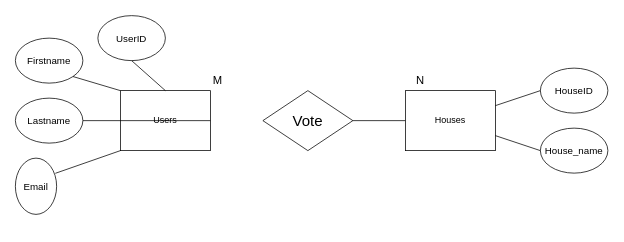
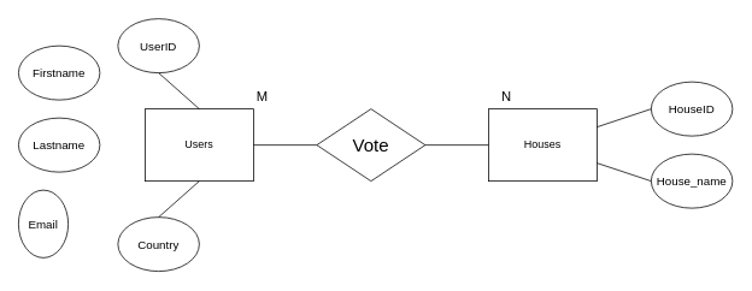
- <mxCell id="13" value="" style="endArrow=none;html=1;rounded=0;fontSize=13;entryX=1;entryY=1;entryDx=0;entryDy=0;exitX=0;exitY=0;exitDx=0;exitDy=0;" edge="1" parent="1" source="2" target="7"><mxGeometry width="50" height="50" relative="1" as="geometry"><mxPoint x="200" y="130" as="sourcePoint" /><mxPoint x="185" y="90" as="targetPoint" /></mxGeometry></mxCell>
- <mxCell id="5" value="" style="endArrow=none;html=1;rounded=0;fontSize=13;exitX=1;exitY=0.5;exitDx=0;exitDy=0;" edge="1" parent="1" source="2" target="8"><mxGeometry width="50" height="50" relative="1" as="geometry"><mxPoint x="400" y="140" as="sourcePoint" /><mxPoint x="450" y="90" as="targetPoint" /></mxGeometry></mxCell>
+ <mxCell id="5" value="" style="endArrow=none;html=1;rounded=0;fontSize=13;exitX=1;exitY=0.5;exitDx=0;exitDy=0;entryX=0;entryY=0.5;entryDx=0;entryDy=0;" edge="1" parent="1" source="2" target="4"><mxGeometry width="50" height="50" relative="1" as="geometry"><mxPoint x="400" y="140" as="sourcePoint" /><mxPoint x="450" y="90" as="targetPoint" /></mxGeometry></mxCell>
- <mxCell id="14" value="" style="endArrow=none;html=1;rounded=0;fontSize=13;entryX=0.969;entryY=0.27;entryDx=0;entryDy=0;exitX=0;exitY=1;exitDx=0;exitDy=0;entryPerimeter=0;" edge="1" parent="1" source="2" target="9"><mxGeometry width="50" height="50" relative="1" as="geometry"><mxPoint x="150" y="140" as="sourcePoint" /><mxPoint x="116.82" y="121.213" as="targetPoint" /></mxGeometry></mxCell>
+ <mxCell id="15" value="" style="endArrow=none;html=1;rounded=0;fontSize=13;entryX=0.5;entryY=0;entryDx=0;entryDy=0;exitX=0.5;exitY=1;exitDx=0;exitDy=0;" edge="1" parent="1" source="2" target="11"><mxGeometry width="50" height="50" relative="1" as="geometry"><mxPoint x="160" y="150" as="sourcePoint" /><mxPoint x="126.82" y="131.213" as="targetPoint" /></mxGeometry></mxCell>
+ <mxCell id="11" value="Country" style="ellipse;whiteSpace=wrap;html=1;fontSize=13;" vertex="1" parent="1"><mxGeometry x="130" y="240" width="90" height="60" as="geometry" /></mxCell>
